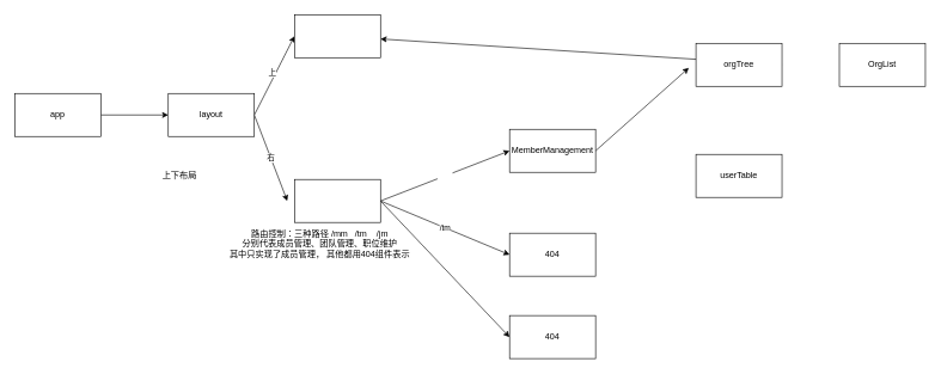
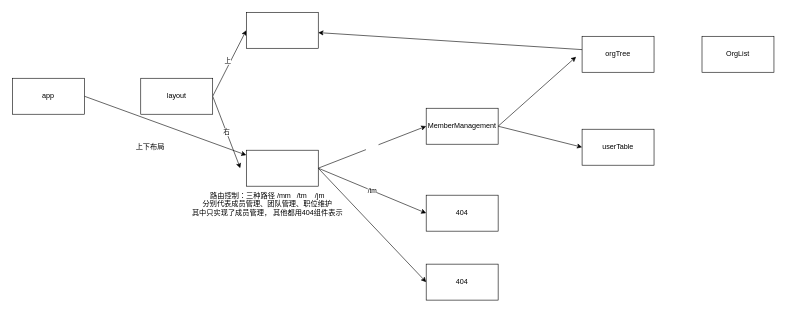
- <mxCell id="2" style="edgeStyle=none;html=1;exitX=1;exitY=0.5;exitDx=0;exitDy=0;entryX=0;entryY=0.5;entryDx=0;entryDy=0;" parent="1" source="3" target="6" edge="1"><mxGeometry relative="1" as="geometry" /></mxCell>
+ <mxCell id="2" style="edgeStyle=none;html=1;exitX=1;exitY=0.5;exitDx=0;exitDy=0;" parent="1" source="3" target="12" edge="1"><mxGeometry relative="1" as="geometry" /></mxCell>
+ <mxCell id="15" style="edgeStyle=none;html=1;exitX=1;exitY=0.5;exitDx=0;exitDy=0;entryX=0;entryY=0.5;entryDx=0;entryDy=0;" parent="1" source="16" target="21" edge="1"><mxGeometry relative="1" as="geometry" /></mxCell>
